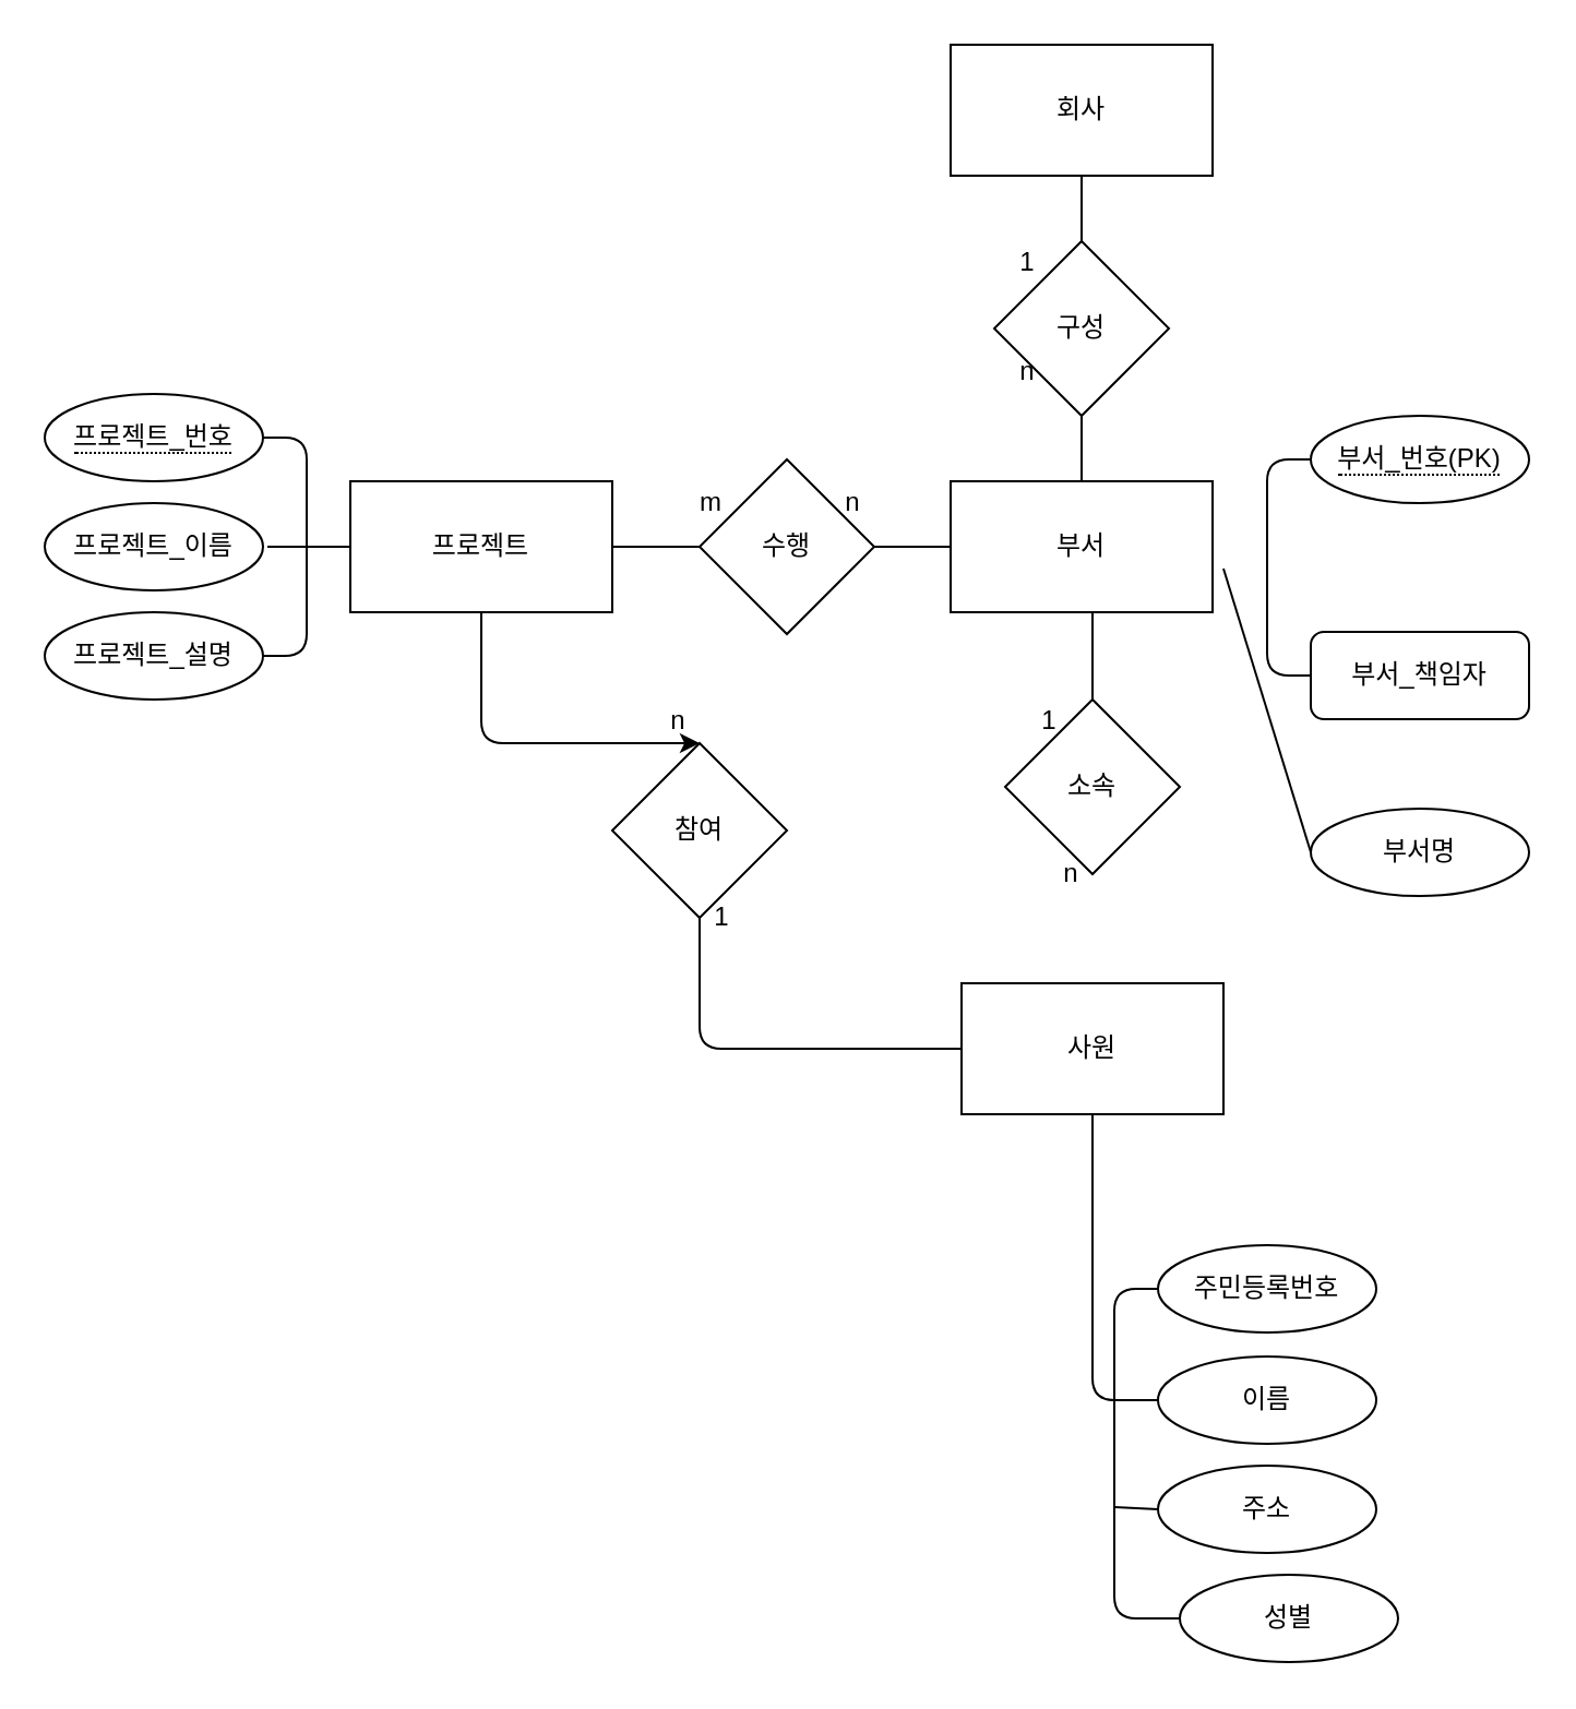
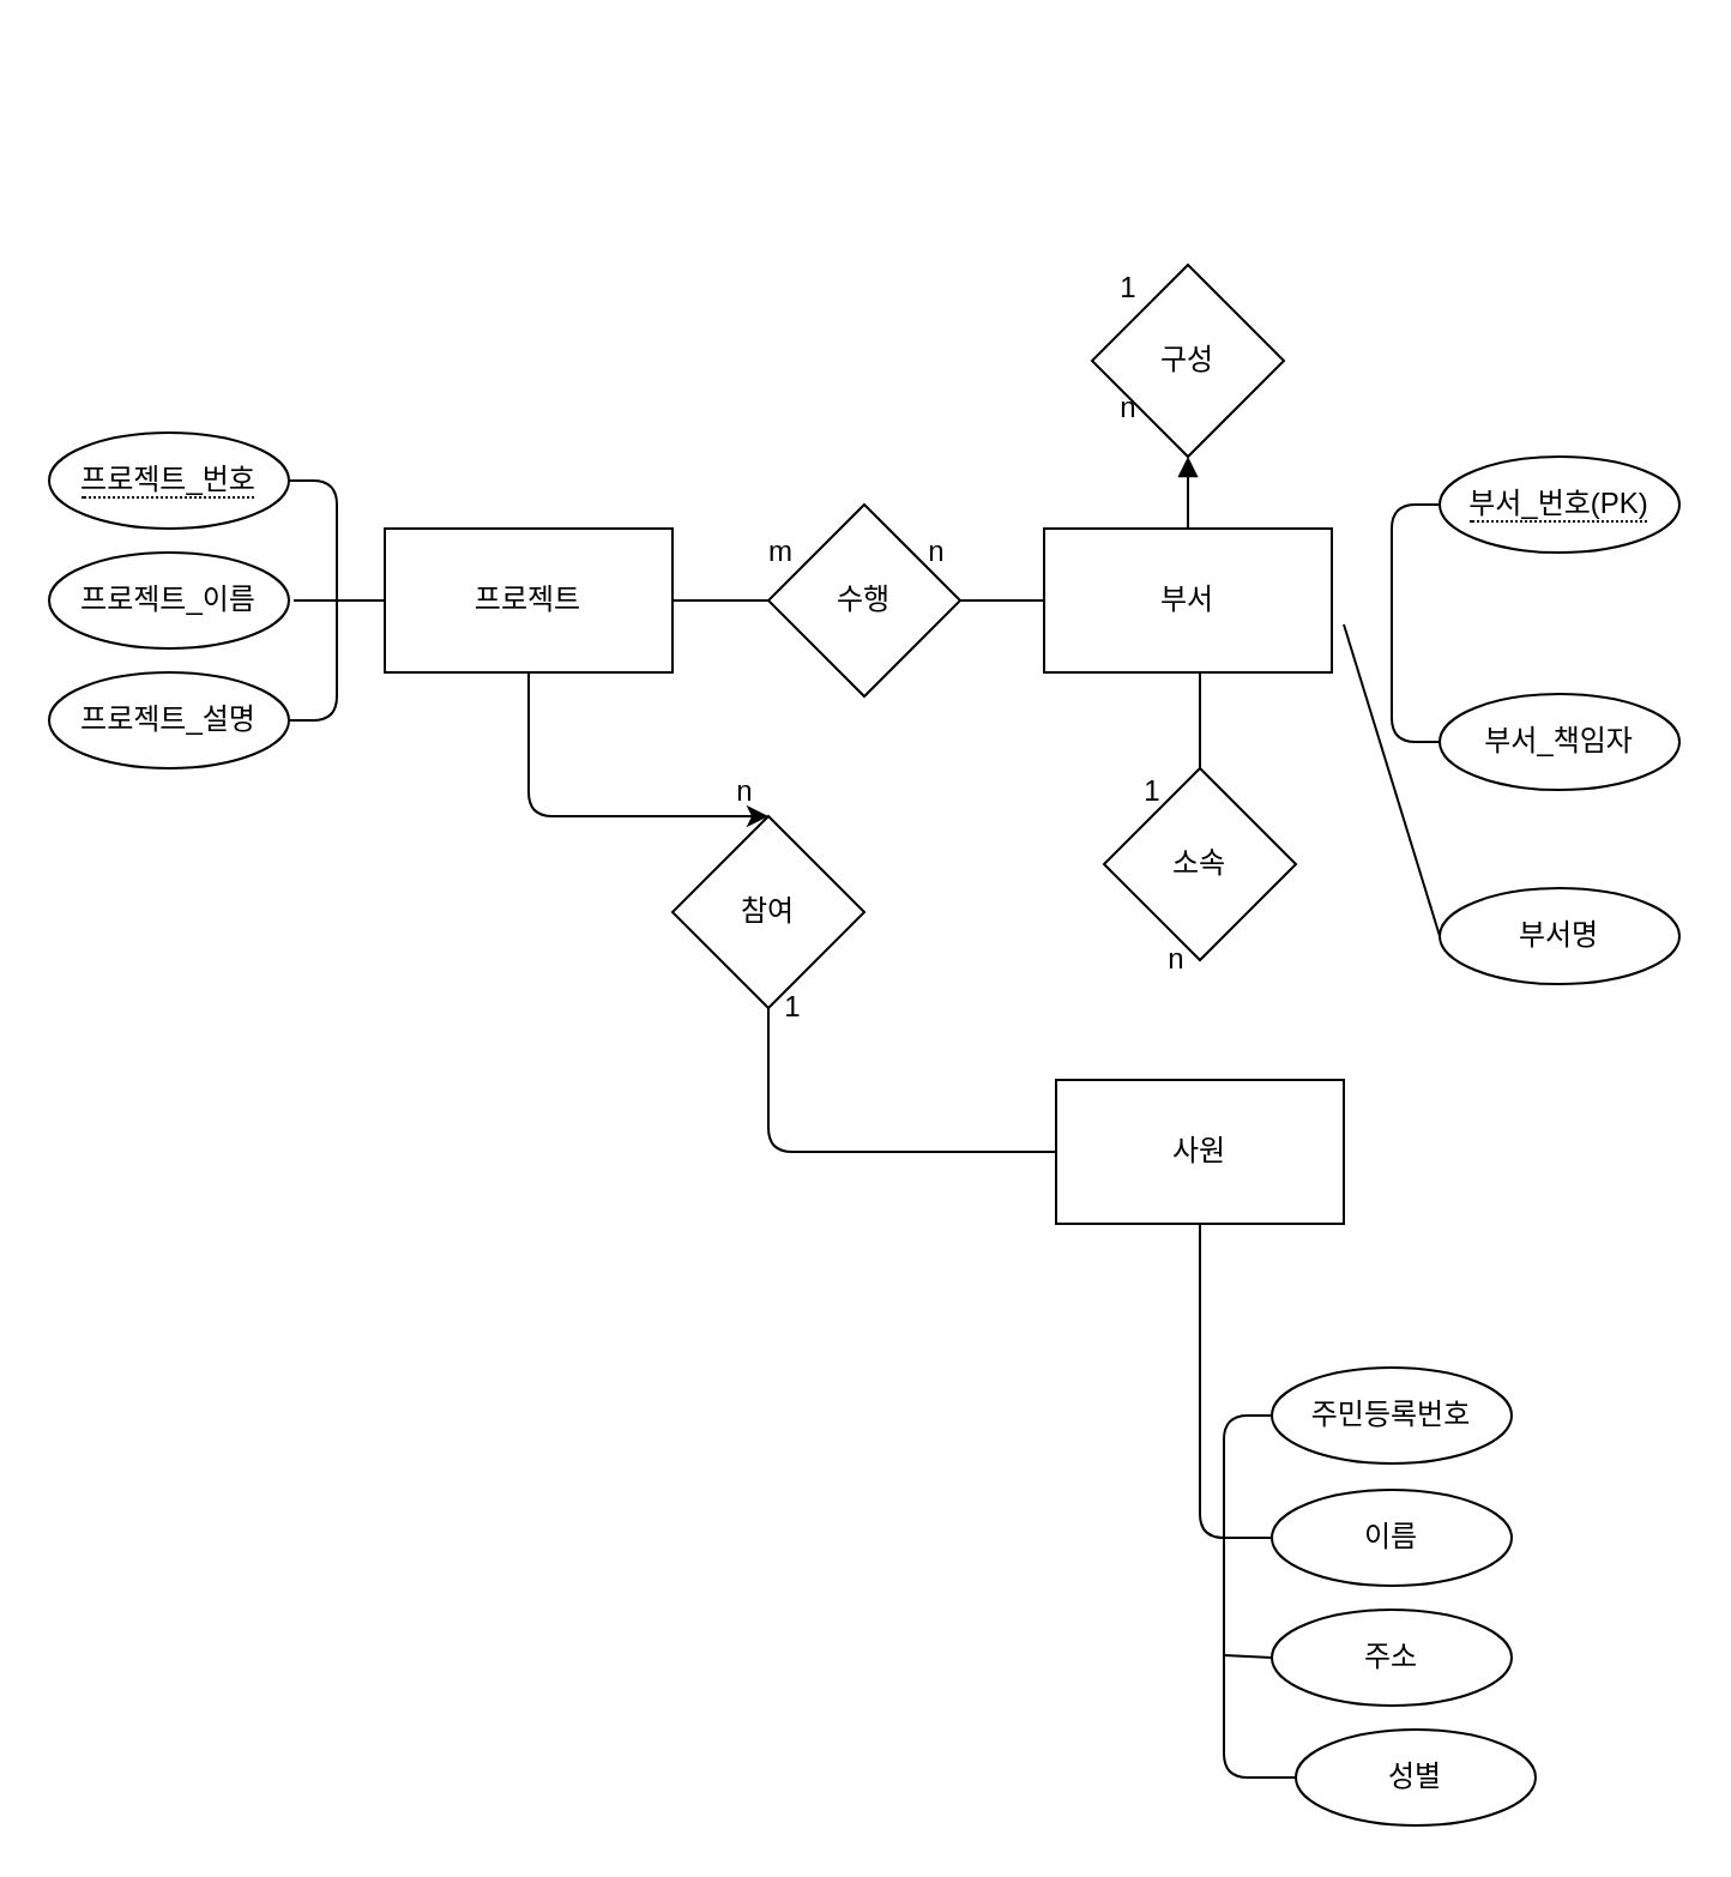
- <mxCell id="2" value="회사" style="rounded=0;whiteSpace=wrap;html=1;" parent="1" vertex="1"><mxGeometry x="435" y="20" width="120" height="60" as="geometry" /></mxCell>
- <mxCell id="5" value="" style="endArrow=none;html=1;exitX=0.5;exitY=0;exitDx=0;exitDy=0;entryX=0.5;entryY=1;entryDx=0;entryDy=0;" parent="1" source="4" target="2" edge="1"><mxGeometry width="50" height="50" relative="1" as="geometry"><mxPoint x="565" y="-120" as="sourcePoint" /><mxPoint x="615" y="-170" as="targetPoint" /></mxGeometry></mxCell>
- <mxCell id="6" value="" style="endArrow=none;html=1;exitX=0.5;exitY=0;exitDx=0;exitDy=0;entryX=0.5;entryY=1;entryDx=0;entryDy=0;" parent="1" source="3" target="4" edge="1"><mxGeometry width="50" height="50" relative="1" as="geometry"><mxPoint x="560" y="-160" as="sourcePoint" /><mxPoint x="495" y="130" as="targetPoint" /></mxGeometry></mxCell>
+ <mxCell id="6" value="" style="endArrow=block;html=1;exitX=0.5;exitY=0;exitDx=0;exitDy=0;entryX=0.5;entryY=1;entryDx=0;entryDy=0;" parent="1" source="3" target="4" edge="1"><mxGeometry width="50" height="50" relative="1" as="geometry"><mxPoint x="560" y="-160" as="sourcePoint" /><mxPoint x="495" y="130" as="targetPoint" /></mxGeometry></mxCell>
- <mxCell id="26" value="부서_책임자" style="whiteSpace=wrap;html=1;align=center;rounded=1;" parent="1" vertex="1"><mxGeometry x="600" y="289" width="100" height="40" as="geometry" /></mxCell>
+ <mxCell id="26" value="부서_책임자" style="ellipse;whiteSpace=wrap;html=1;align=center;" parent="1" vertex="1"><mxGeometry x="600" y="289" width="100" height="40" as="geometry" /></mxCell>
